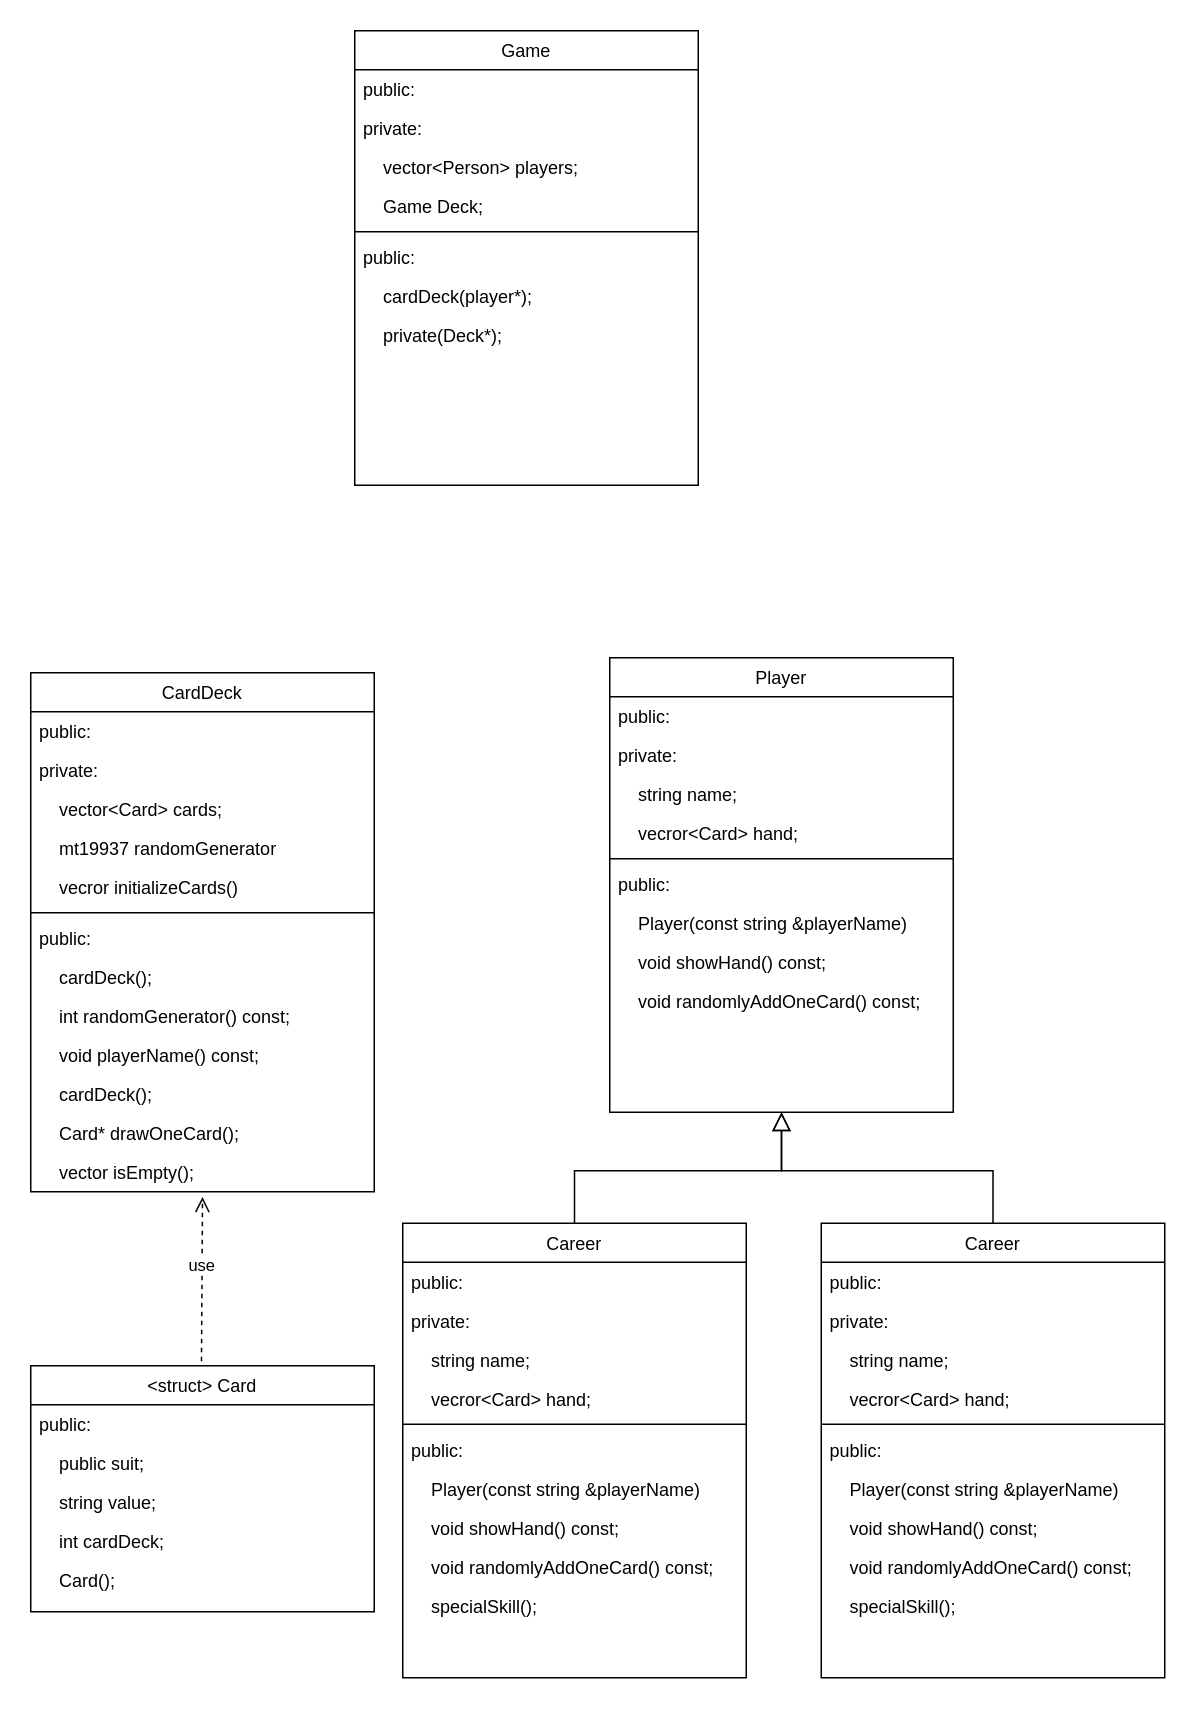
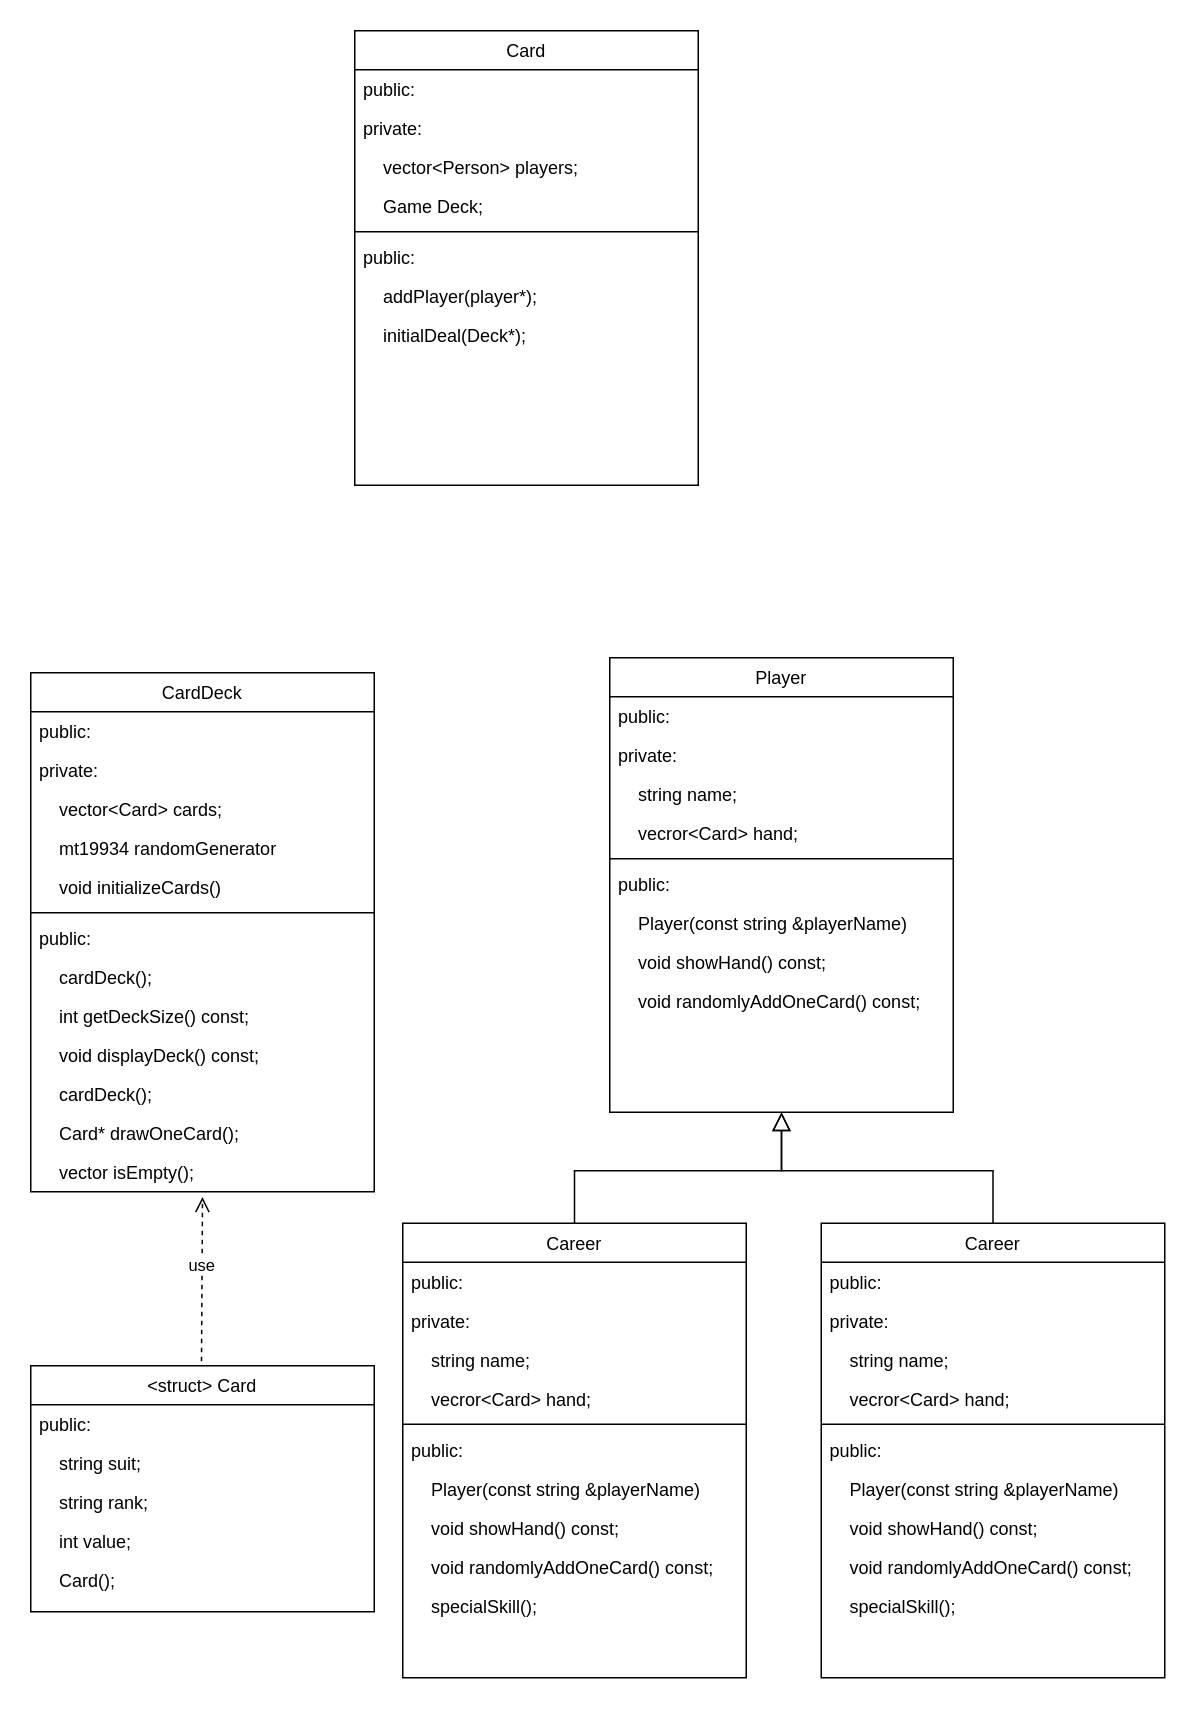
- <mxCell id="57" value="Game" style="swimlane;fontStyle=0;align=center;verticalAlign=top;childLayout=stackLayout;horizontal=1;startSize=26;horizontalStack=0;resizeParent=1;resizeLast=0;collapsible=1;marginBottom=0;rounded=0;shadow=0;strokeWidth=1;" parent="1" vertex="1"><mxGeometry x="236" y="20" width="229" height="303" as="geometry"><mxRectangle x="230" y="140" width="160" height="26" as="alternateBounds" /></mxGeometry></mxCell>
+ <mxCell id="57" value="Card" style="swimlane;fontStyle=0;align=center;verticalAlign=top;childLayout=stackLayout;horizontal=1;startSize=26;horizontalStack=0;resizeParent=1;resizeLast=0;collapsible=1;marginBottom=0;rounded=0;shadow=0;strokeWidth=1;" parent="1" vertex="1"><mxGeometry x="236" y="20" width="229" height="303" as="geometry"><mxRectangle x="230" y="140" width="160" height="26" as="alternateBounds" /></mxGeometry></mxCell>
- <mxCell id="64" value="    cardDeck(player*);" style="text;align=left;verticalAlign=top;spacingLeft=4;spacingRight=4;overflow=hidden;rotatable=0;points=[[0,0.5],[1,0.5]];portConstraint=eastwest;rounded=0;shadow=0;html=0;" parent="57" vertex="1"><mxGeometry y="164" width="229" height="26" as="geometry" /></mxCell>
+ <mxCell id="64" value="    addPlayer(player*);" style="text;align=left;verticalAlign=top;spacingLeft=4;spacingRight=4;overflow=hidden;rotatable=0;points=[[0,0.5],[1,0.5]];portConstraint=eastwest;rounded=0;shadow=0;html=0;" parent="57" vertex="1"><mxGeometry y="164" width="229" height="26" as="geometry" /></mxCell>
- <mxCell id="65" value="    private(Deck*);" style="text;align=left;verticalAlign=top;spacingLeft=4;spacingRight=4;overflow=hidden;rotatable=0;points=[[0,0.5],[1,0.5]];portConstraint=eastwest;rounded=0;shadow=0;html=0;" parent="57" vertex="1"><mxGeometry y="190" width="229" height="26" as="geometry" /></mxCell>
+ <mxCell id="65" value="    initialDeal(Deck*);" style="text;align=left;verticalAlign=top;spacingLeft=4;spacingRight=4;overflow=hidden;rotatable=0;points=[[0,0.5],[1,0.5]];portConstraint=eastwest;rounded=0;shadow=0;html=0;" parent="57" vertex="1"><mxGeometry y="190" width="229" height="26" as="geometry" /></mxCell>
- <mxCell id="6" value="    mt19937 randomGenerator" style="text;align=left;verticalAlign=top;spacingLeft=4;spacingRight=4;overflow=hidden;rotatable=0;points=[[0,0.5],[1,0.5]];portConstraint=eastwest;rounded=0;shadow=0;html=0;" parent="2" vertex="1"><mxGeometry y="104" width="229" height="26" as="geometry" /></mxCell>
+ <mxCell id="6" value="    mt19934 randomGenerator" style="text;align=left;verticalAlign=top;spacingLeft=4;spacingRight=4;overflow=hidden;rotatable=0;points=[[0,0.5],[1,0.5]];portConstraint=eastwest;rounded=0;shadow=0;html=0;" parent="2" vertex="1"><mxGeometry y="104" width="229" height="26" as="geometry" /></mxCell>
- <mxCell id="7" value="    vecror initializeCards()" style="text;align=left;verticalAlign=top;spacingLeft=4;spacingRight=4;overflow=hidden;rotatable=0;points=[[0,0.5],[1,0.5]];portConstraint=eastwest;rounded=0;shadow=0;html=0;" parent="2" vertex="1"><mxGeometry y="130" width="229" height="26" as="geometry" /></mxCell>
+ <mxCell id="7" value="    void initializeCards()" style="text;align=left;verticalAlign=top;spacingLeft=4;spacingRight=4;overflow=hidden;rotatable=0;points=[[0,0.5],[1,0.5]];portConstraint=eastwest;rounded=0;shadow=0;html=0;" parent="2" vertex="1"><mxGeometry y="130" width="229" height="26" as="geometry" /></mxCell>
- <mxCell id="11" value="    int randomGenerator() const;" style="text;align=left;verticalAlign=top;spacingLeft=4;spacingRight=4;overflow=hidden;rotatable=0;points=[[0,0.5],[1,0.5]];portConstraint=eastwest;rounded=0;shadow=0;html=0;" parent="2" vertex="1"><mxGeometry y="216" width="229" height="26" as="geometry" /></mxCell>
+ <mxCell id="11" value="    int getDeckSize() const;" style="text;align=left;verticalAlign=top;spacingLeft=4;spacingRight=4;overflow=hidden;rotatable=0;points=[[0,0.5],[1,0.5]];portConstraint=eastwest;rounded=0;shadow=0;html=0;" parent="2" vertex="1"><mxGeometry y="216" width="229" height="26" as="geometry" /></mxCell>
- <mxCell id="12" value="    void playerName() const;" style="text;align=left;verticalAlign=top;spacingLeft=4;spacingRight=4;overflow=hidden;rotatable=0;points=[[0,0.5],[1,0.5]];portConstraint=eastwest;rounded=0;shadow=0;html=0;" parent="2" vertex="1"><mxGeometry y="242" width="229" height="26" as="geometry" /></mxCell>
+ <mxCell id="12" value="    void displayDeck() const;" style="text;align=left;verticalAlign=top;spacingLeft=4;spacingRight=4;overflow=hidden;rotatable=0;points=[[0,0.5],[1,0.5]];portConstraint=eastwest;rounded=0;shadow=0;html=0;" parent="2" vertex="1"><mxGeometry y="242" width="229" height="26" as="geometry" /></mxCell>
- <mxCell id="18" value="    public suit;" style="text;align=left;verticalAlign=top;spacingLeft=4;spacingRight=4;overflow=hidden;rotatable=0;points=[[0,0.5],[1,0.5]];portConstraint=eastwest;rounded=0;shadow=0;html=0;" parent="16" vertex="1"><mxGeometry y="52" width="229" height="26" as="geometry" /></mxCell>
+ <mxCell id="18" value="    string suit;" style="text;align=left;verticalAlign=top;spacingLeft=4;spacingRight=4;overflow=hidden;rotatable=0;points=[[0,0.5],[1,0.5]];portConstraint=eastwest;rounded=0;shadow=0;html=0;" parent="16" vertex="1"><mxGeometry y="52" width="229" height="26" as="geometry" /></mxCell>
- <mxCell id="19" value="    string value;" style="text;align=left;verticalAlign=top;spacingLeft=4;spacingRight=4;overflow=hidden;rotatable=0;points=[[0,0.5],[1,0.5]];portConstraint=eastwest;rounded=0;shadow=0;html=0;" parent="16" vertex="1"><mxGeometry y="78" width="229" height="26" as="geometry" /></mxCell>
+ <mxCell id="19" value="    string rank;" style="text;align=left;verticalAlign=top;spacingLeft=4;spacingRight=4;overflow=hidden;rotatable=0;points=[[0,0.5],[1,0.5]];portConstraint=eastwest;rounded=0;shadow=0;html=0;" parent="16" vertex="1"><mxGeometry y="78" width="229" height="26" as="geometry" /></mxCell>
- <mxCell id="20" value="    int cardDeck;" style="text;align=left;verticalAlign=top;spacingLeft=4;spacingRight=4;overflow=hidden;rotatable=0;points=[[0,0.5],[1,0.5]];portConstraint=eastwest;rounded=0;shadow=0;html=0;" parent="16" vertex="1"><mxGeometry y="104" width="229" height="26" as="geometry" /></mxCell>
+ <mxCell id="20" value="    int value;" style="text;align=left;verticalAlign=top;spacingLeft=4;spacingRight=4;overflow=hidden;rotatable=0;points=[[0,0.5],[1,0.5]];portConstraint=eastwest;rounded=0;shadow=0;html=0;" parent="16" vertex="1"><mxGeometry y="104" width="229" height="26" as="geometry" /></mxCell>
